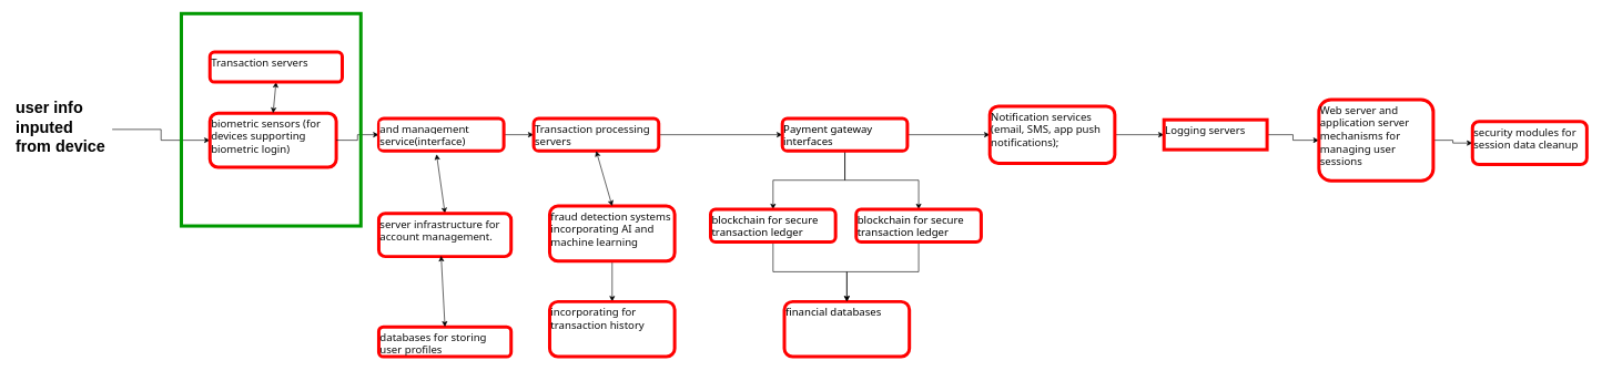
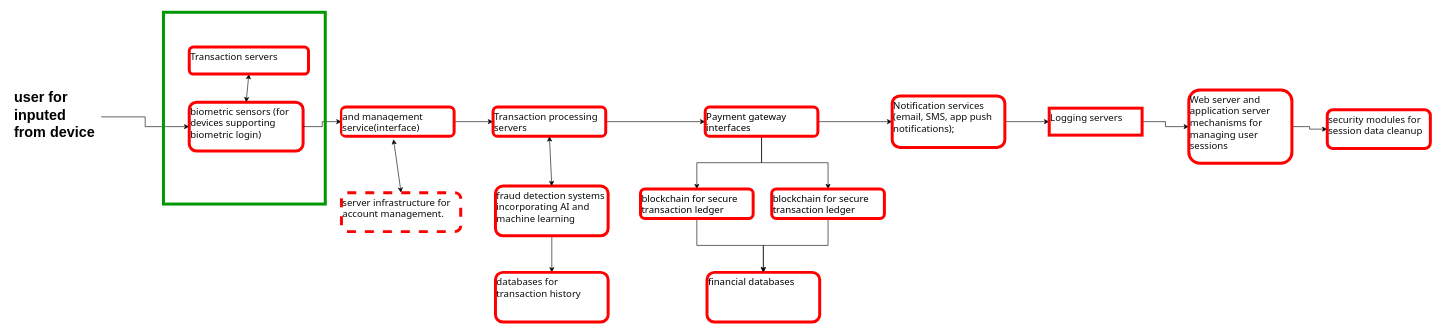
- <mxCell id="3" value="&lt;h1 style=&quot;margin-top: 0px;&quot;&gt;&lt;span style=&quot;background-color: initial;&quot;&gt;user info &lt;/span&gt;&lt;span style=&quot;background-color: initial;&quot;&gt;inputed from device&lt;/span&gt;&lt;/h1&gt;&lt;div&gt;&lt;br&gt;&lt;/div&gt;" style="text;html=1;whiteSpace=wrap;overflow=hidden;rounded=0;" vertex="1" parent="1"><mxGeometry x="20" y="141.5" width="147" height="106" as="geometry" /></mxCell>
+ <mxCell id="3" value="&lt;h1 style=&quot;margin-top: 0px;&quot;&gt;&lt;span style=&quot;background-color: initial;&quot;&gt;user for &lt;/span&gt;&lt;span style=&quot;background-color: initial;&quot;&gt;inputed from device&lt;/span&gt;&lt;/h1&gt;&lt;div&gt;&lt;br&gt;&lt;/div&gt;" style="text;html=1;whiteSpace=wrap;overflow=hidden;rounded=0;" vertex="1" parent="1"><mxGeometry x="20" y="141.5" width="147" height="106" as="geometry" /></mxCell>
- <mxCell id="15" value="&lt;span style=&quot;color: rgb(13, 13, 13); font-family: Söhne, ui-sans-serif, system-ui, -apple-system, &amp;quot;Segoe UI&amp;quot;, Roboto, Ubuntu, Cantarell, &amp;quot;Noto Sans&amp;quot;, sans-serif, &amp;quot;Helvetica Neue&amp;quot;, Arial, &amp;quot;Apple Color Emoji&amp;quot;, &amp;quot;Segoe UI Emoji&amp;quot;, &amp;quot;Segoe UI Symbol&amp;quot;, &amp;quot;Noto Color Emoji&amp;quot;; font-size: 16px; font-style: normal; font-variant-ligatures: normal; font-variant-caps: normal; font-weight: 400; letter-spacing: normal; text-align: left; text-indent: 0px; text-transform: none; word-spacing: 0px; -webkit-text-stroke-width: 0px; white-space: pre-wrap; text-decoration-thickness: initial; text-decoration-style: initial; text-decoration-color: initial; display: inline !important; float: none;&quot;&gt;Transaction processing servers&lt;/span&gt;" style="whiteSpace=wrap;html=1;align=left;fillColor=none;strokeColor=#FF0000;horizontal=1;verticalAlign=top;strokeWidth=5;perimeterSpacing=0;gradientColor=none;labelBackgroundColor=none;rounded=1;" vertex="1" parent="1"><mxGeometry x="801" y="178" width="188" height="49" as="geometry" /></mxCell>
+ <mxCell id="15" value="&lt;span style=&quot;color: rgb(13, 13, 13); font-family: Söhne, ui-sans-serif, system-ui, -apple-system, &amp;quot;Segoe UI&amp;quot;, Roboto, Ubuntu, Cantarell, &amp;quot;Noto Sans&amp;quot;, sans-serif, &amp;quot;Helvetica Neue&amp;quot;, Arial, &amp;quot;Apple Color Emoji&amp;quot;, &amp;quot;Segoe UI Emoji&amp;quot;, &amp;quot;Segoe UI Symbol&amp;quot;, &amp;quot;Noto Color Emoji&amp;quot;; font-size: 16px; font-style: normal; font-variant-ligatures: normal; font-variant-caps: normal; font-weight: 400; letter-spacing: normal; text-align: left; text-indent: 0px; text-transform: none; word-spacing: 0px; -webkit-text-stroke-width: 0px; white-space: pre-wrap; text-decoration-thickness: initial; text-decoration-style: initial; text-decoration-color: initial; display: inline !important; float: none;&quot;&gt;Transaction processing servers&lt;/span&gt;" style="whiteSpace=wrap;html=1;align=left;fillColor=none;strokeColor=#FF0000;horizontal=1;verticalAlign=top;strokeWidth=5;perimeterSpacing=0;gradientColor=none;labelBackgroundColor=none;rounded=1;" vertex="1" parent="1"><mxGeometry x="821" y="178" width="188" height="49" as="geometry" /></mxCell>
- <mxCell id="12" value="&lt;span style=&quot;color: rgb(13, 13, 13); font-family: Söhne, ui-sans-serif, system-ui, -apple-system, &amp;quot;Segoe UI&amp;quot;, Roboto, Ubuntu, Cantarell, &amp;quot;Noto Sans&amp;quot;, sans-serif, &amp;quot;Helvetica Neue&amp;quot;, Arial, &amp;quot;Apple Color Emoji&amp;quot;, &amp;quot;Segoe UI Emoji&amp;quot;, &amp;quot;Segoe UI Symbol&amp;quot;, &amp;quot;Noto Color Emoji&amp;quot;; font-size: 16px; font-style: normal; font-variant-ligatures: normal; font-variant-caps: normal; font-weight: 400; letter-spacing: normal; text-align: left; text-indent: 0px; text-transform: none; word-spacing: 0px; -webkit-text-stroke-width: 0px; white-space: pre-wrap; text-decoration-thickness: initial; text-decoration-style: initial; text-decoration-color: initial; display: inline !important; float: none;&quot;&gt;server infrastructure for account management.&lt;/span&gt;" style="whiteSpace=wrap;html=1;align=left;fillColor=none;strokeColor=#FF0000;horizontal=1;verticalAlign=top;strokeWidth=5;perimeterSpacing=0;gradientColor=none;labelBackgroundColor=none;rounded=1;" vertex="1" parent="1"><mxGeometry x="568" y="321" width="199" height="65" as="geometry" /></mxCell>
+ <mxCell id="12" value="&lt;span style=&quot;color: rgb(13, 13, 13); font-family: Söhne, ui-sans-serif, system-ui, -apple-system, &amp;quot;Segoe UI&amp;quot;, Roboto, Ubuntu, Cantarell, &amp;quot;Noto Sans&amp;quot;, sans-serif, &amp;quot;Helvetica Neue&amp;quot;, Arial, &amp;quot;Apple Color Emoji&amp;quot;, &amp;quot;Segoe UI Emoji&amp;quot;, &amp;quot;Segoe UI Symbol&amp;quot;, &amp;quot;Noto Color Emoji&amp;quot;; font-size: 16px; font-style: normal; font-variant-ligatures: normal; font-variant-caps: normal; font-weight: 400; letter-spacing: normal; text-align: left; text-indent: 0px; text-transform: none; word-spacing: 0px; -webkit-text-stroke-width: 0px; white-space: pre-wrap; text-decoration-thickness: initial; text-decoration-style: initial; text-decoration-color: initial; display: inline !important; float: none;&quot;&gt;server infrastructure for account management.&lt;/span&gt;" style="whiteSpace=wrap;html=1;align=left;fillColor=none;strokeColor=#FF0000;horizontal=1;verticalAlign=top;strokeWidth=5;perimeterSpacing=0;gradientColor=none;labelBackgroundColor=none;rounded=1;dashed=1;" vertex="1" parent="1"><mxGeometry x="568" y="321" width="199" height="65" as="geometry" /></mxCell>
- <mxCell id="13" value="" style="endArrow=classic;startArrow=classic;html=1;rounded=0;exitX=0.5;exitY=0;exitDx=0;exitDy=0;entryX=0.471;entryY=0.983;entryDx=0;entryDy=0;entryPerimeter=0;" edge="1" parent="1" source="10" target="12"><mxGeometry width="50" height="50" relative="1" as="geometry"><mxPoint x="649" y="369" as="sourcePoint" /><mxPoint x="756" y="466" as="targetPoint" /></mxGeometry></mxCell>
- <mxCell id="18" value="&lt;span style=&quot;color: rgb(13, 13, 13); font-family: Söhne, ui-sans-serif, system-ui, -apple-system, &amp;quot;Segoe UI&amp;quot;, Roboto, Ubuntu, Cantarell, &amp;quot;Noto Sans&amp;quot;, sans-serif, &amp;quot;Helvetica Neue&amp;quot;, Arial, &amp;quot;Apple Color Emoji&amp;quot;, &amp;quot;Segoe UI Emoji&amp;quot;, &amp;quot;Segoe UI Symbol&amp;quot;, &amp;quot;Noto Color Emoji&amp;quot;; font-size: 16px; font-style: normal; font-variant-ligatures: normal; font-variant-caps: normal; font-weight: 400; letter-spacing: normal; text-align: left; text-indent: 0px; text-transform: none; word-spacing: 0px; -webkit-text-stroke-width: 0px; white-space: pre-wrap; text-decoration-thickness: initial; text-decoration-style: initial; text-decoration-color: initial; display: inline !important; float: none;&quot;&gt;incorporating for transaction history&lt;/span&gt;" style="whiteSpace=wrap;html=1;align=left;fillColor=none;strokeColor=#FF0000;horizontal=1;verticalAlign=top;strokeWidth=5;perimeterSpacing=0;gradientColor=none;labelBackgroundColor=none;rounded=1;" vertex="1" parent="1"><mxGeometry x="825" y="454" width="188" height="83" as="geometry" /></mxCell>
+ <mxCell id="18" value="&lt;span style=&quot;color: rgb(13, 13, 13); font-family: Söhne, ui-sans-serif, system-ui, -apple-system, &amp;quot;Segoe UI&amp;quot;, Roboto, Ubuntu, Cantarell, &amp;quot;Noto Sans&amp;quot;, sans-serif, &amp;quot;Helvetica Neue&amp;quot;, Arial, &amp;quot;Apple Color Emoji&amp;quot;, &amp;quot;Segoe UI Emoji&amp;quot;, &amp;quot;Segoe UI Symbol&amp;quot;, &amp;quot;Noto Color Emoji&amp;quot;; font-size: 16px; font-style: normal; font-variant-ligatures: normal; font-variant-caps: normal; font-weight: 400; letter-spacing: normal; text-align: left; text-indent: 0px; text-transform: none; word-spacing: 0px; -webkit-text-stroke-width: 0px; white-space: pre-wrap; text-decoration-thickness: initial; text-decoration-style: initial; text-decoration-color: initial; display: inline !important; float: none;&quot;&gt;databases for transaction history&lt;/span&gt;" style="whiteSpace=wrap;html=1;align=left;fillColor=none;strokeColor=#FF0000;horizontal=1;verticalAlign=top;strokeWidth=5;perimeterSpacing=0;gradientColor=none;labelBackgroundColor=none;rounded=1;" vertex="1" parent="1"><mxGeometry x="825" y="454" width="188" height="83" as="geometry" /></mxCell>
- <mxCell id="10" value="&lt;span style=&quot;color: rgb(13, 13, 13); font-family: Söhne, ui-sans-serif, system-ui, -apple-system, &amp;quot;Segoe UI&amp;quot;, Roboto, Ubuntu, Cantarell, &amp;quot;Noto Sans&amp;quot;, sans-serif, &amp;quot;Helvetica Neue&amp;quot;, Arial, &amp;quot;Apple Color Emoji&amp;quot;, &amp;quot;Segoe UI Emoji&amp;quot;, &amp;quot;Segoe UI Symbol&amp;quot;, &amp;quot;Noto Color Emoji&amp;quot;; font-size: 16px; font-style: normal; font-variant-ligatures: normal; font-variant-caps: normal; font-weight: 400; letter-spacing: normal; text-align: left; text-indent: 0px; text-transform: none; word-spacing: 0px; -webkit-text-stroke-width: 0px; white-space: pre-wrap; text-decoration-thickness: initial; text-decoration-style: initial; text-decoration-color: initial; display: inline !important; float: none;&quot;&gt;&lt;/span&gt;&lt;span style=&quot;color: rgb(13, 13, 13); font-family: Söhne, ui-sans-serif, system-ui, -apple-system, &amp;quot;Segoe UI&amp;quot;, Roboto, Ubuntu, Cantarell, &amp;quot;Noto Sans&amp;quot;, sans-serif, &amp;quot;Helvetica Neue&amp;quot;, Arial, &amp;quot;Apple Color Emoji&amp;quot;, &amp;quot;Segoe UI Emoji&amp;quot;, &amp;quot;Segoe UI Symbol&amp;quot;, &amp;quot;Noto Color Emoji&amp;quot;; font-size: 16px; font-style: normal; font-variant-ligatures: normal; font-variant-caps: normal; font-weight: 400; letter-spacing: normal; text-align: left; text-indent: 0px; text-transform: none; word-spacing: 0px; -webkit-text-stroke-width: 0px; white-space: pre-wrap; text-decoration-thickness: initial; text-decoration-style: initial; text-decoration-color: initial; display: inline !important; float: none;&quot;&gt;databases for storing user profiles&lt;/span&gt;" style="whiteSpace=wrap;html=1;align=left;fillColor=none;strokeColor=#FF0000;horizontal=1;verticalAlign=top;strokeWidth=5;perimeterSpacing=0;gradientColor=none;labelBackgroundColor=none;rounded=1;" vertex="1" parent="1"><mxGeometry x="568" y="492" width="199" height="45" as="geometry" /></mxCell>
